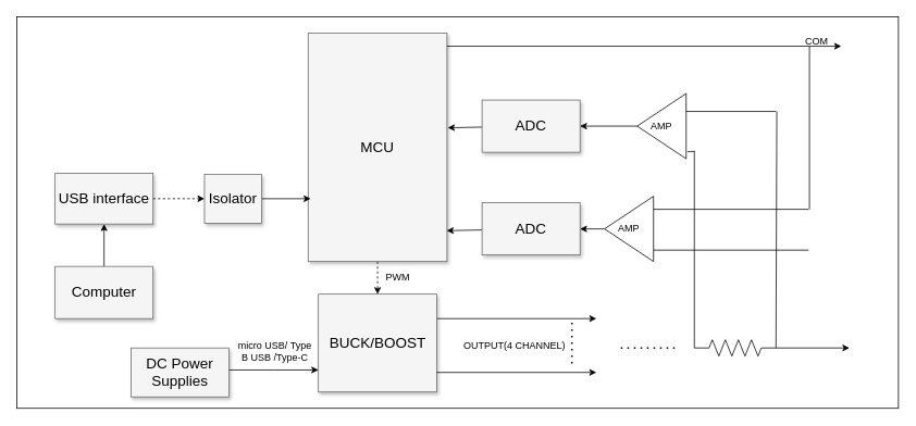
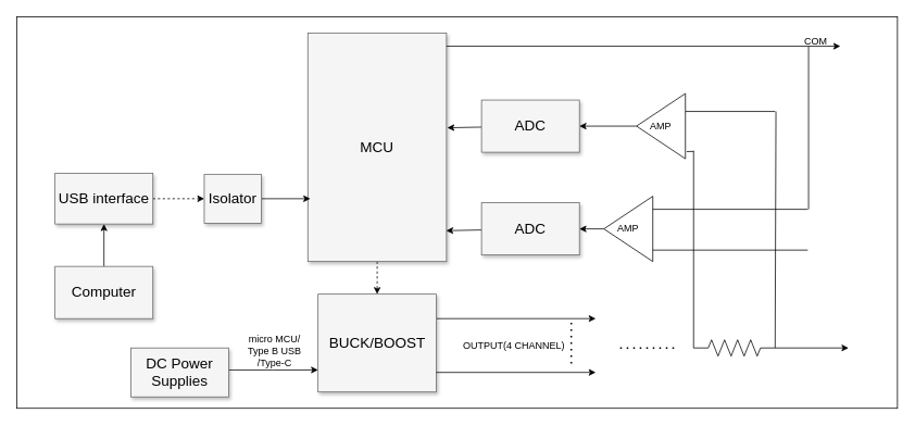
- <mxCell id="15" value="PWM" style="text;html=1;strokeColor=none;fillColor=none;align=center;verticalAlign=middle;whiteSpace=wrap;rounded=0;" vertex="1" parent="1"><mxGeometry x="467" y="330" width="40" height="20" as="geometry" /></mxCell>
- <mxCell id="39" value="micro USB/ Type B USB /Type-C" style="text;html=1;strokeColor=none;fillColor=none;align=center;verticalAlign=middle;whiteSpace=wrap;rounded=0;" vertex="1" parent="1"><mxGeometry x="290" y="390" width="93" height="80" as="geometry" /></mxCell>
+ <mxCell id="39" value="micro MCU/ Type B USB /Type-C" style="text;html=1;strokeColor=none;fillColor=none;align=center;verticalAlign=middle;whiteSpace=wrap;rounded=0;" vertex="1" parent="1"><mxGeometry x="290" y="390" width="93" height="80" as="geometry" /></mxCell>
